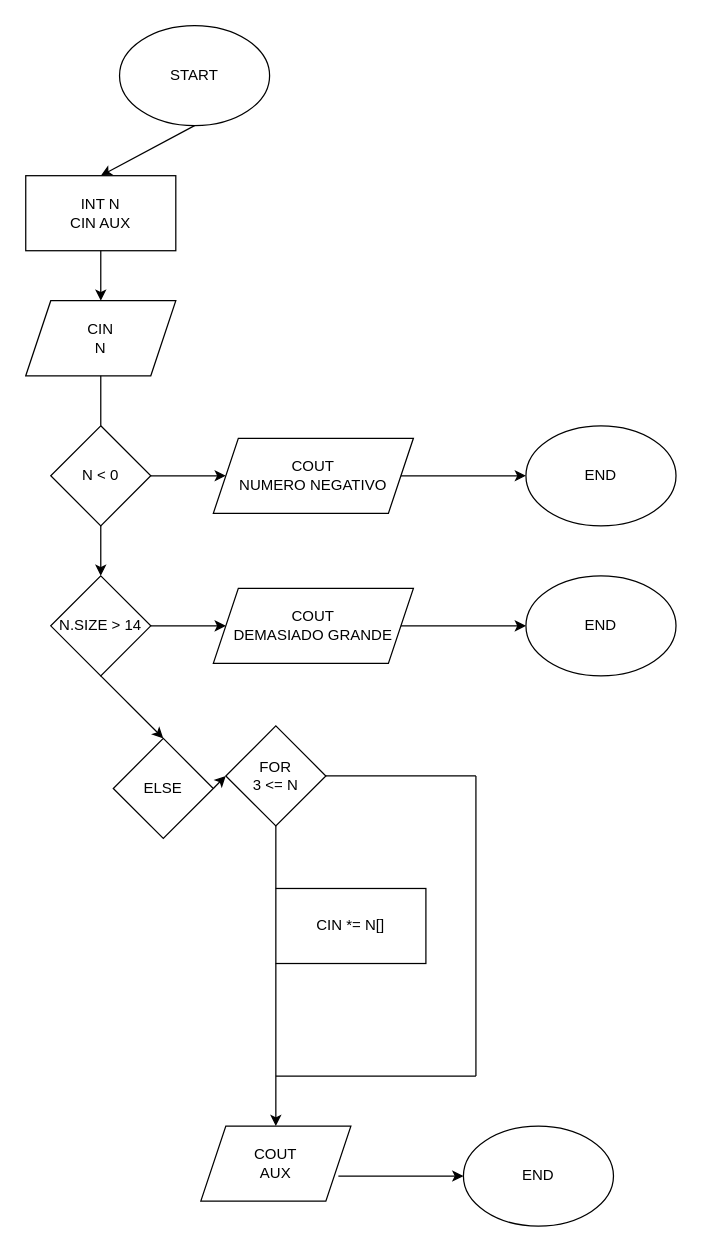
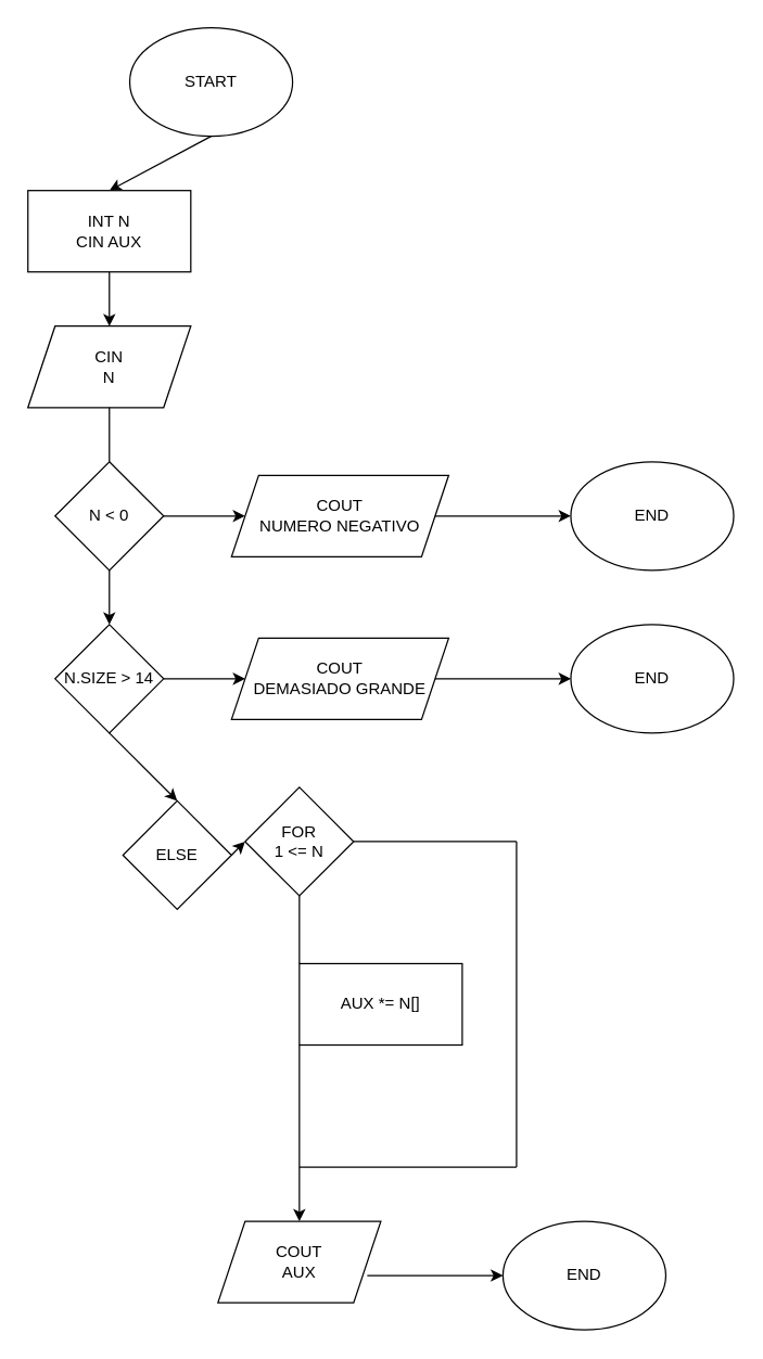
- <mxCell id="22" value="FOR&lt;div&gt;3 &amp;lt;= N&lt;/div&gt;" style="rhombus;whiteSpace=wrap;html=1;" vertex="1" parent="1"><mxGeometry x="180" y="580" width="80" height="80" as="geometry" /></mxCell>
+ <mxCell id="22" value="FOR&lt;div&gt;1 &amp;lt;= N&lt;/div&gt;" style="rhombus;whiteSpace=wrap;html=1;" vertex="1" parent="1"><mxGeometry x="180" y="580" width="80" height="80" as="geometry" /></mxCell>
- <mxCell id="24" value="CIN *= N[]" style="rounded=0;whiteSpace=wrap;html=1;" vertex="1" parent="1"><mxGeometry x="220" y="710" width="120" height="60" as="geometry" /></mxCell>
+ <mxCell id="24" value="AUX *= N[]" style="rounded=0;whiteSpace=wrap;html=1;" vertex="1" parent="1"><mxGeometry x="220" y="710" width="120" height="60" as="geometry" /></mxCell>
